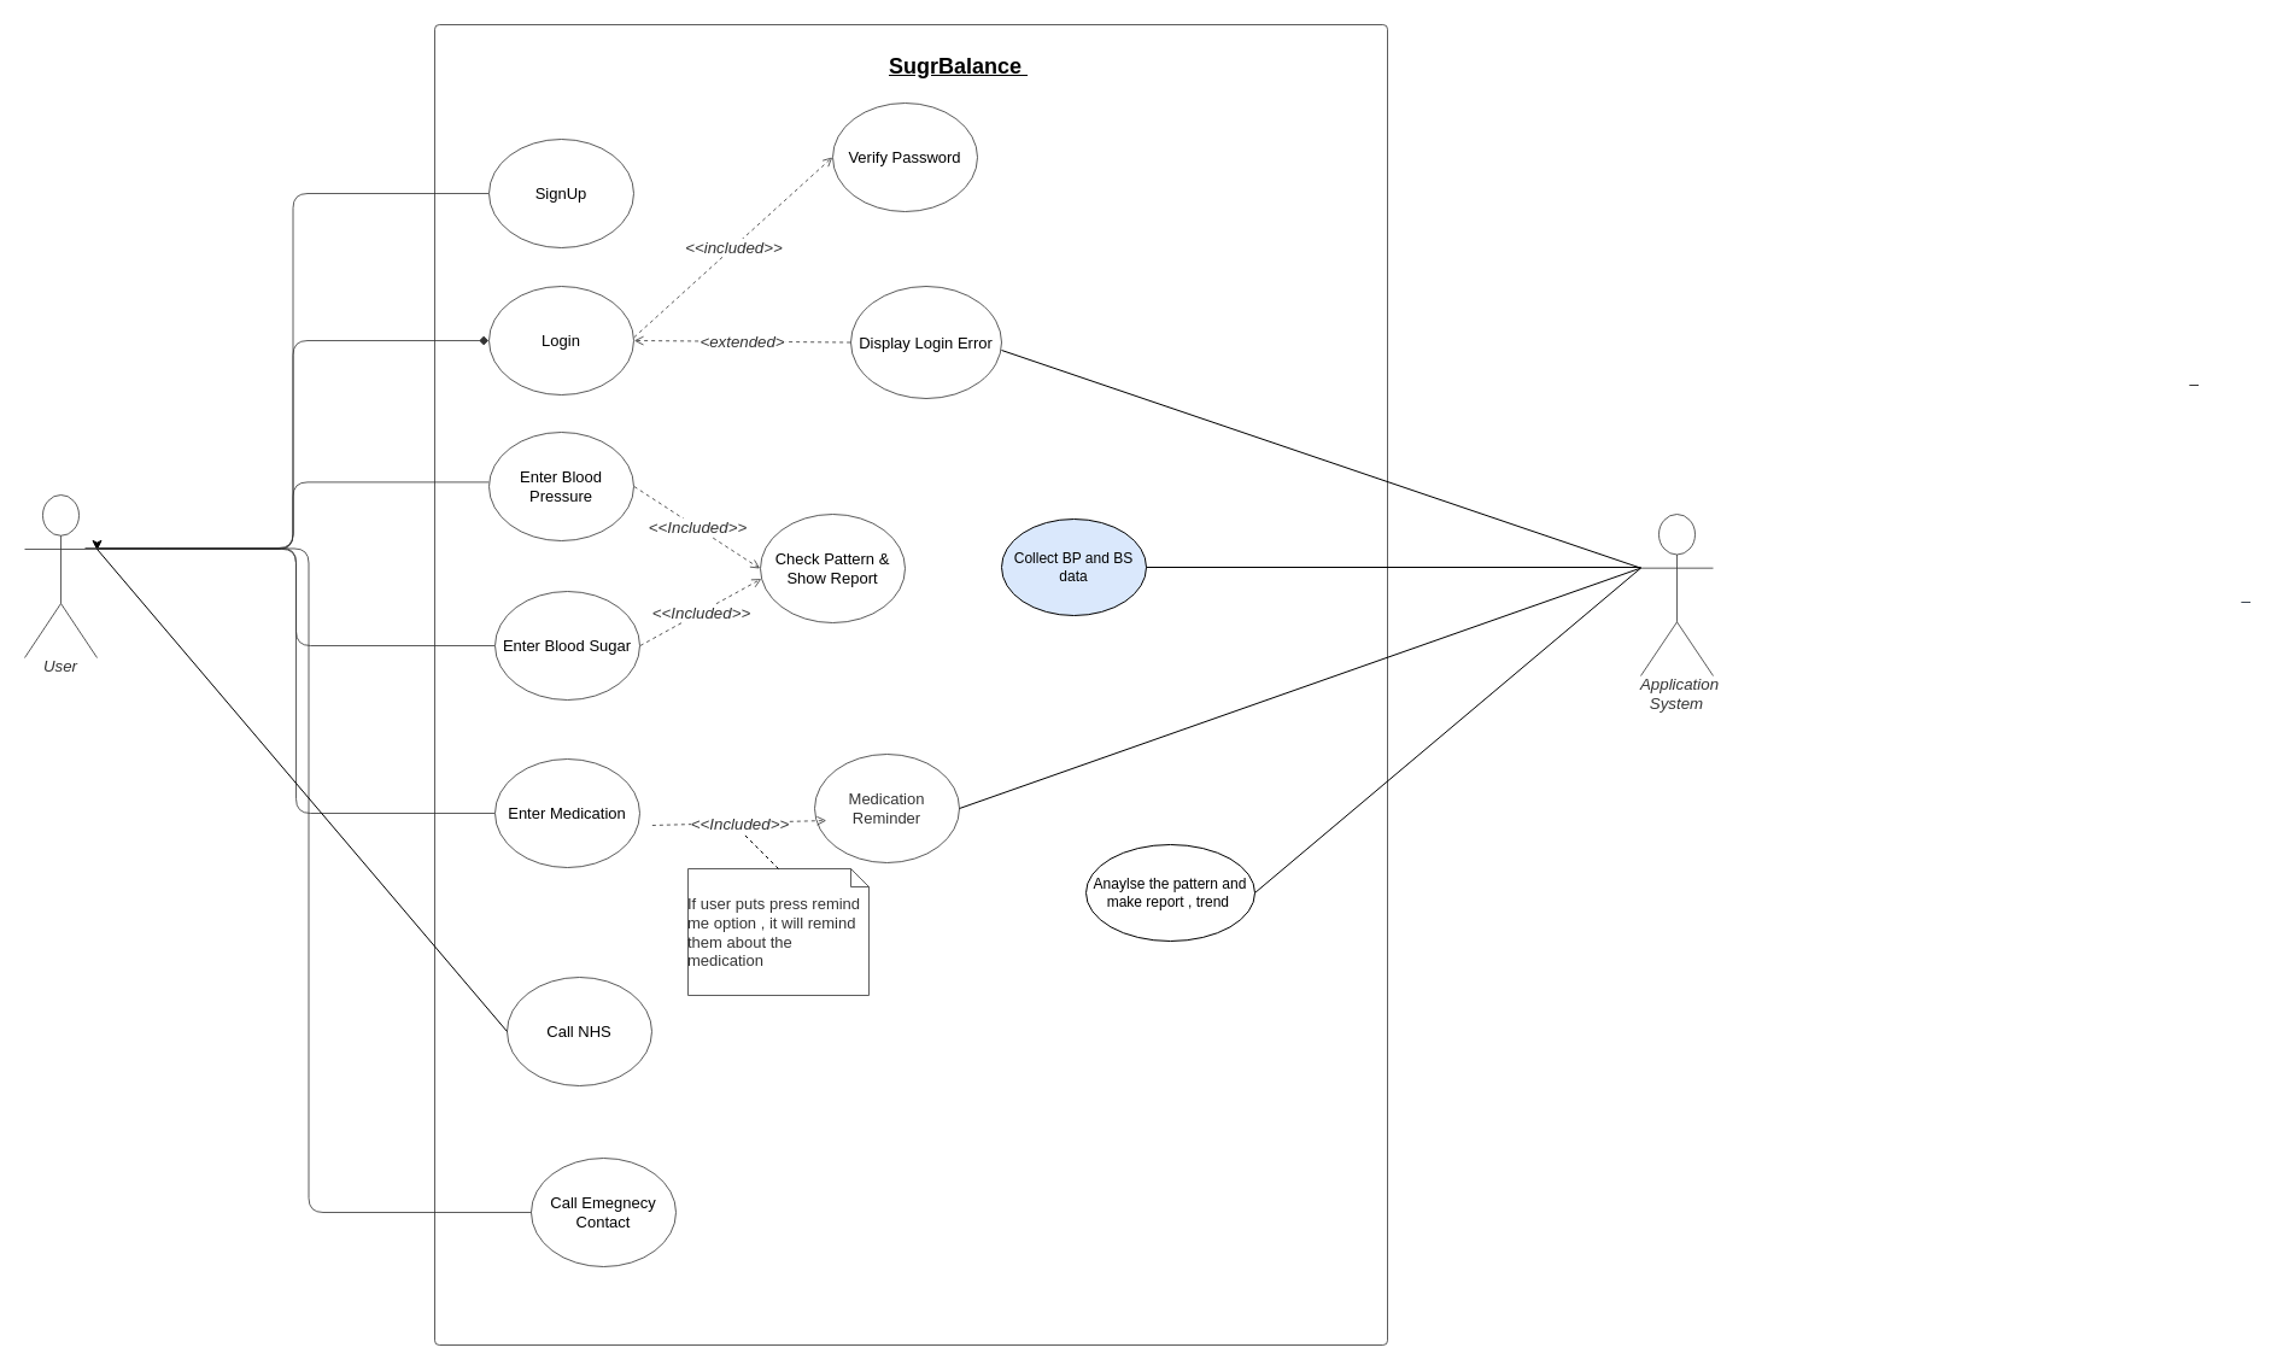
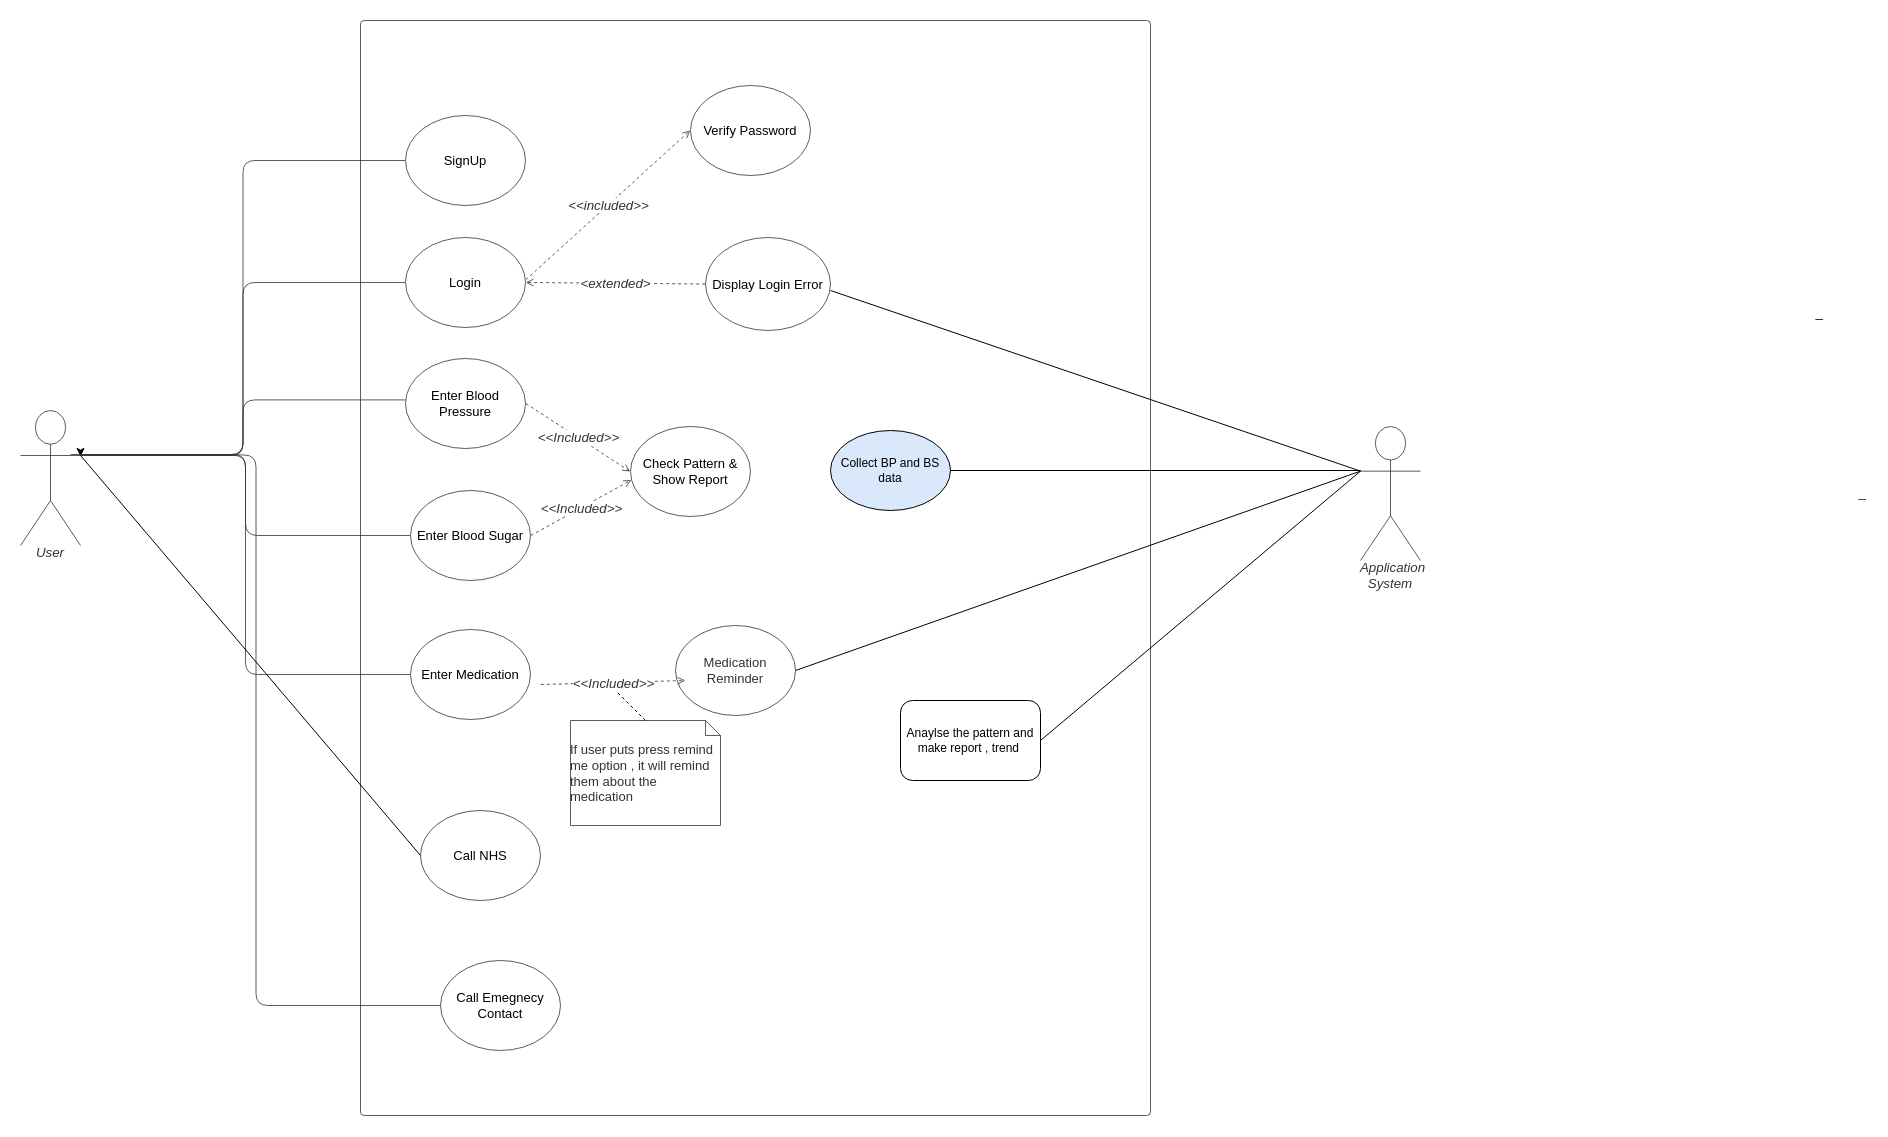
- <mxCell id="3" value="&lt;font style=&quot;font-size: 18px&quot;&gt;&lt;b&gt;&lt;u&gt;SugrBalance&amp;nbsp;&lt;/u&gt;&lt;/b&gt;&lt;br&gt;&lt;/font&gt;" style="text;html=1;strokeColor=none;fillColor=none;align=center;verticalAlign=middle;whiteSpace=wrap;rounded=0;" parent="2" vertex="1"><mxGeometry x="379.31" y="25" width="110.69" height="20" as="geometry" /></mxCell>
- <mxCell id="24" value="" style="html=1;jettySize=18;whiteSpace=wrap;fontSize=13;strokeColor=#333333;strokeOpacity=100;strokeWidth=0.8;rounded=1;arcSize=24;edgeStyle=orthogonalEdgeStyle;startArrow=none;endArrow=diamond;exitX=1;exitY=0.332;exitPerimeter=0;entryX=-0.003;entryY=0.5;entryPerimeter=0;" parent="1" source="11" target="18" edge="1"><mxGeometry width="100" height="100" relative="1" as="geometry"><Array as="points" /></mxGeometry></mxCell>
+ <mxCell id="24" value="" style="html=1;jettySize=18;whiteSpace=wrap;fontSize=13;strokeColor=#333333;strokeOpacity=100;strokeWidth=0.8;rounded=1;arcSize=24;edgeStyle=orthogonalEdgeStyle;startArrow=none;;endArrow=none;;exitX=1;exitY=0.332;exitPerimeter=0;entryX=-0.003;entryY=0.5;entryPerimeter=0;" parent="1" source="11" target="18" edge="1"><mxGeometry width="100" height="100" relative="1" as="geometry"><Array as="points" /></mxGeometry></mxCell>
- <mxCell id="6" value="Anaylse the pattern and make report , trend&amp;nbsp;" style="ellipse;whiteSpace=wrap;html=1;" parent="2" vertex="1"><mxGeometry x="540" y="680" width="140" height="80" as="geometry" /></mxCell>
+ <mxCell id="6" value="Anaylse the pattern and make report , trend&amp;nbsp;" style="whiteSpace=wrap;html=1;rounded=1;" parent="2" vertex="1"><mxGeometry x="540" y="680" width="140" height="80" as="geometry" /></mxCell>
